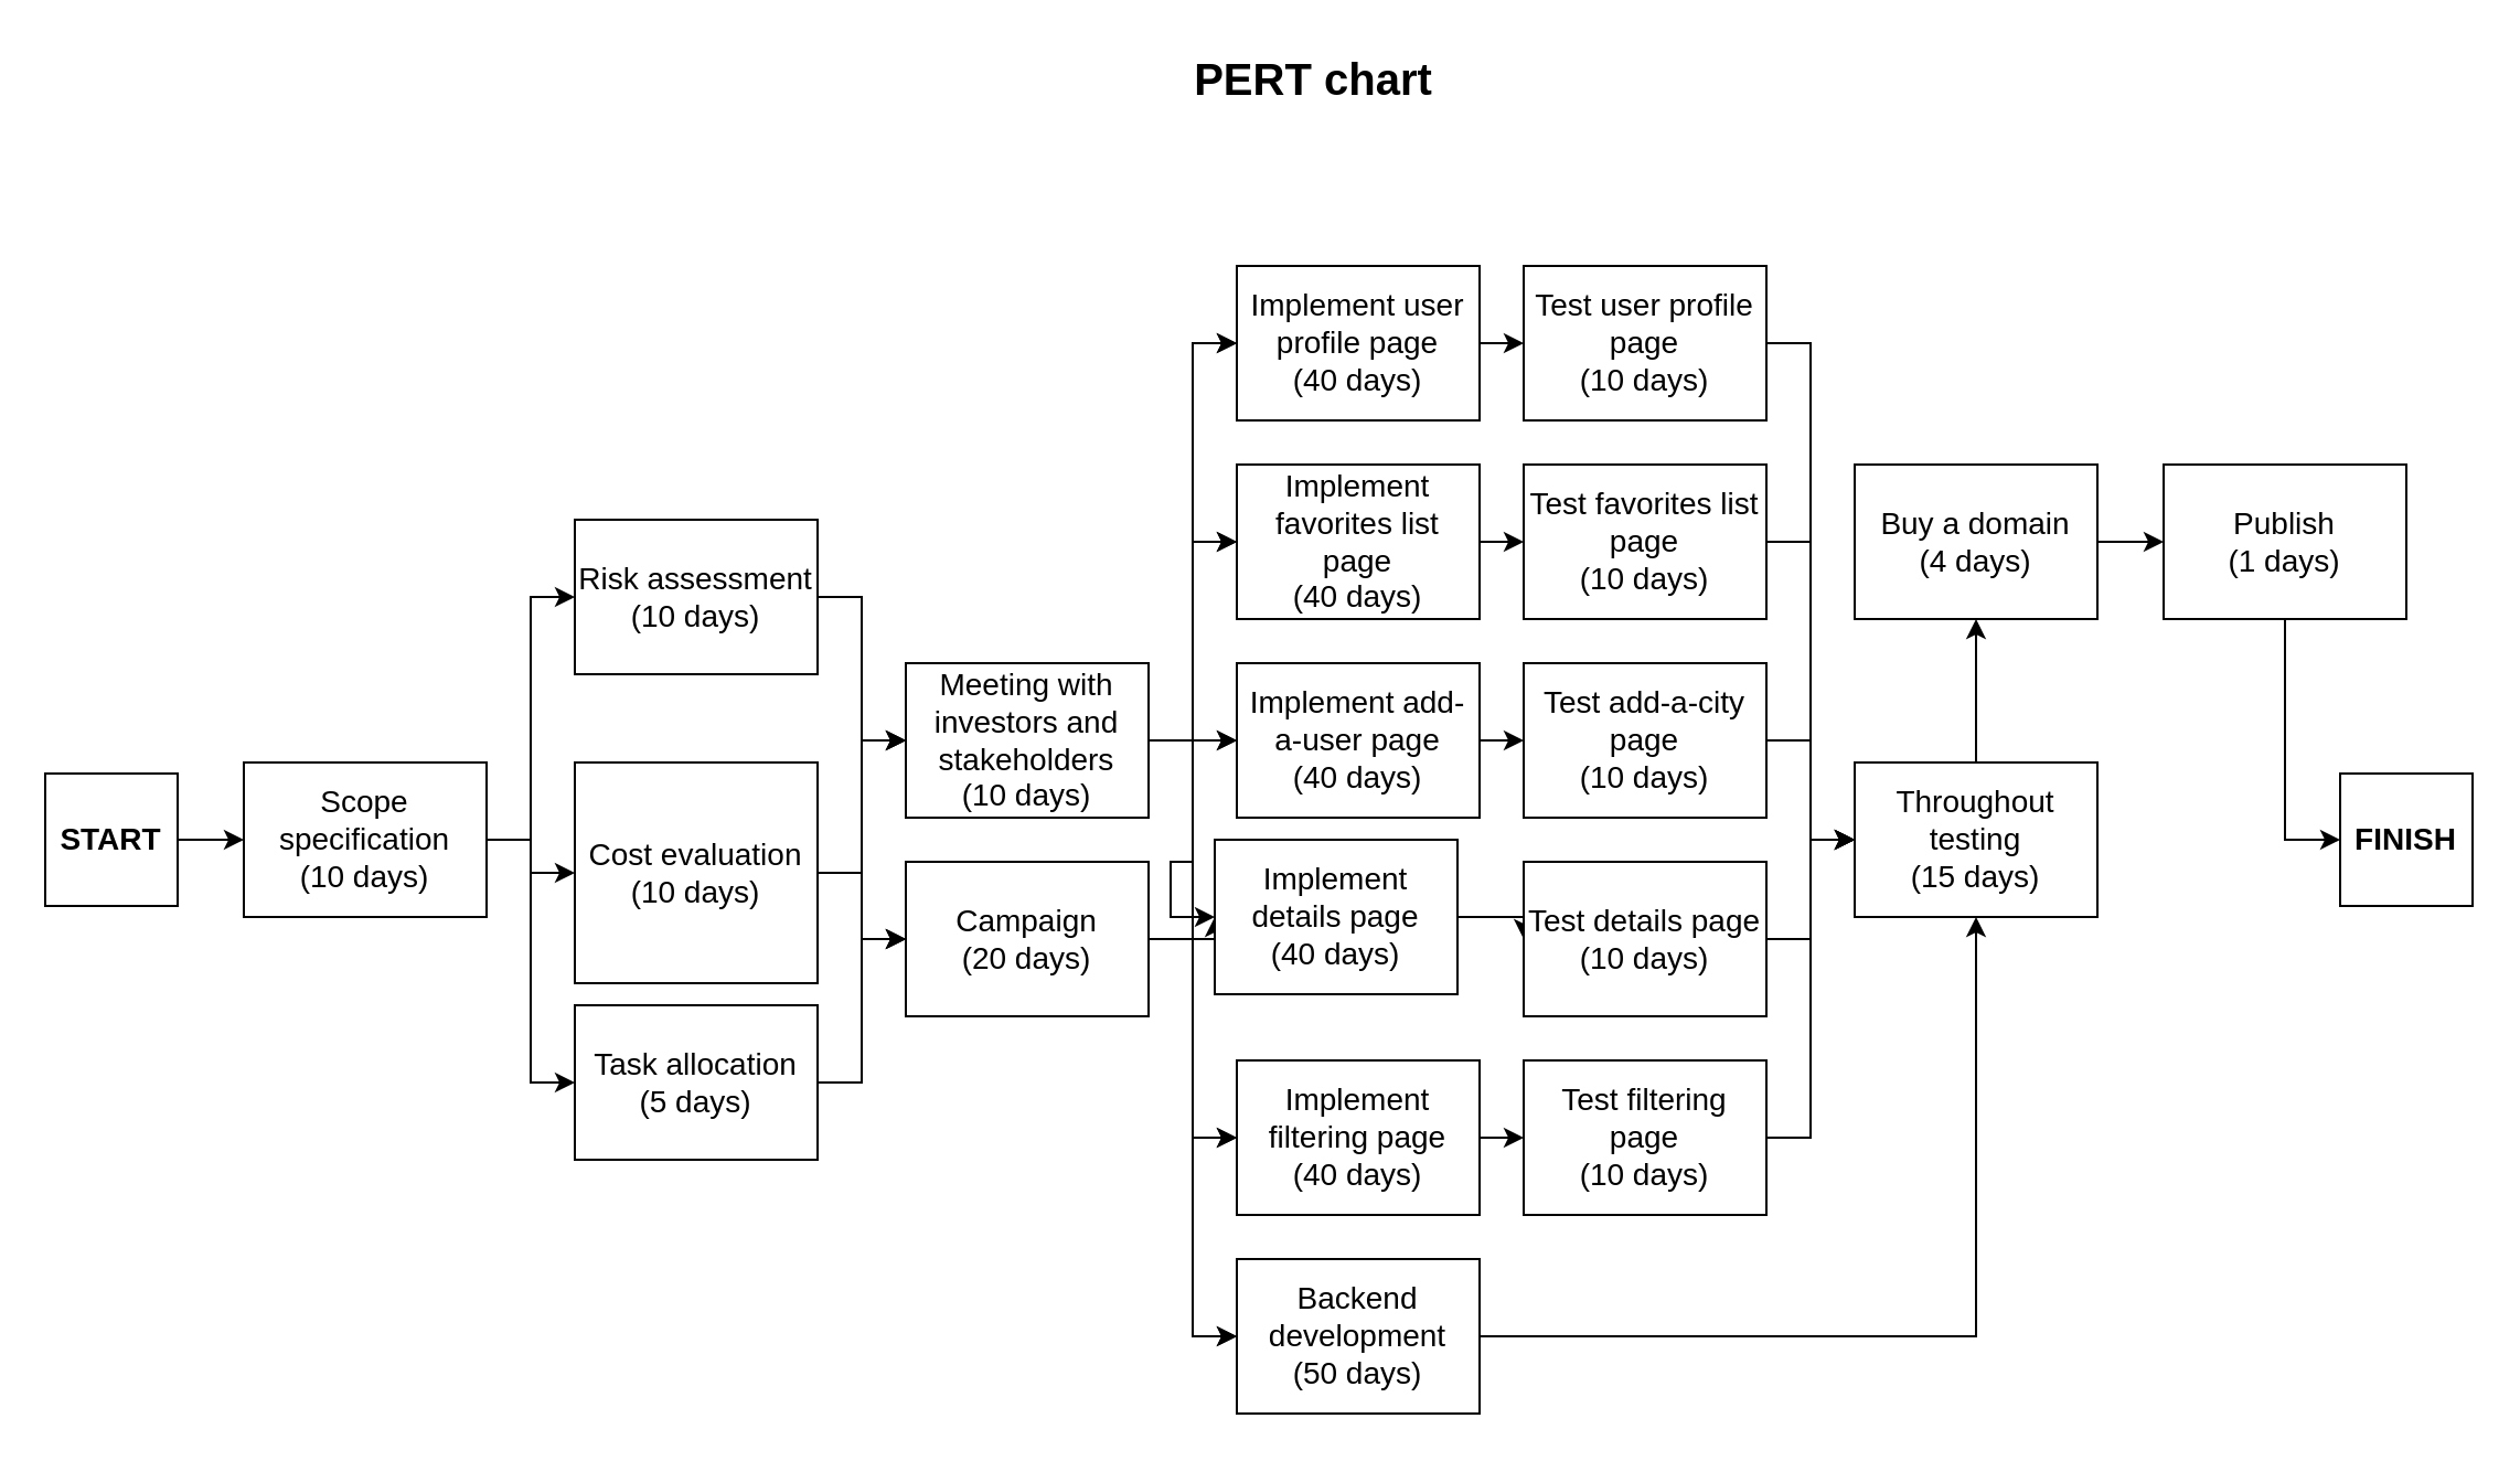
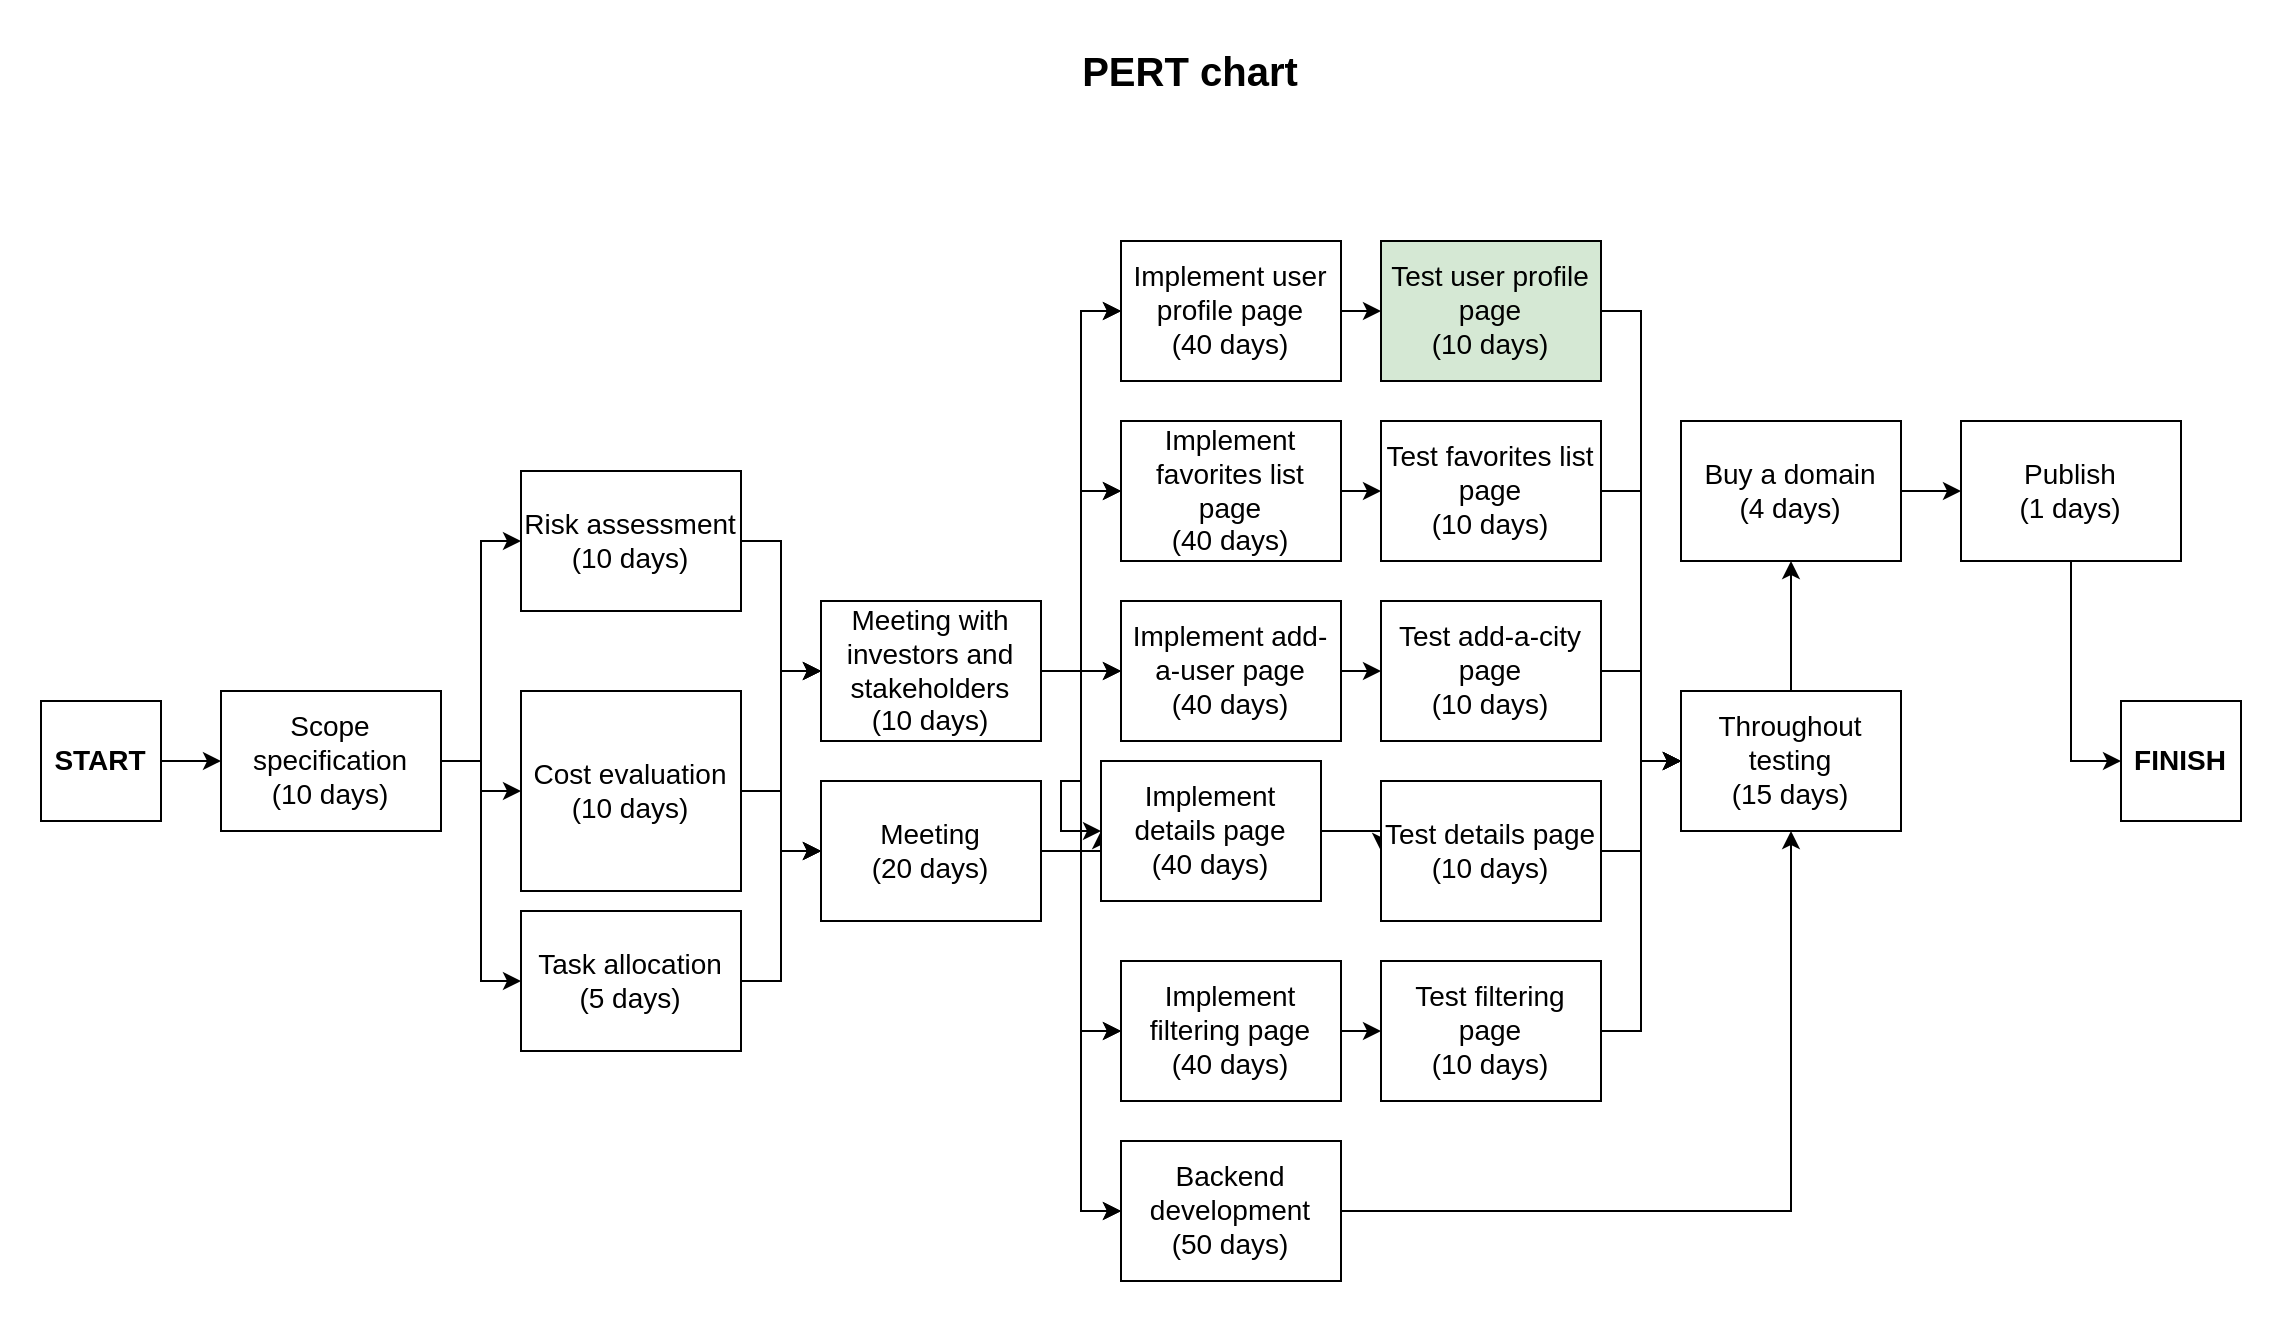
- <mxCell id="45" value="&lt;span style=&quot;font-size: 14px;&quot;&gt;Test user profile page&lt;/span&gt;&lt;br&gt;&lt;span style=&quot;font-size: 14px;&quot;&gt;(10 days)&lt;/span&gt;" style="rounded=0;whiteSpace=wrap;html=1;" vertex="1" parent="1"><mxGeometry x="690" y="120" width="110" height="70" as="geometry" /></mxCell>
+ <mxCell id="45" value="&lt;span style=&quot;font-size: 14px;&quot;&gt;Test user profile page&lt;/span&gt;&lt;br&gt;&lt;span style=&quot;font-size: 14px;&quot;&gt;(10 days)&lt;/span&gt;" style="rounded=0;whiteSpace=wrap;html=1;fillColor=#d5e8d4;" vertex="1" parent="1"><mxGeometry x="690" y="120" width="110" height="70" as="geometry" /></mxCell>
- <mxCell id="31" value="&lt;span style=&quot;font-size: 14px;&quot;&gt;Campaign&lt;br&gt;(20 days)&lt;br&gt;&lt;/span&gt;" style="rounded=0;whiteSpace=wrap;html=1;" vertex="1" parent="1"><mxGeometry x="410" y="390" width="110" height="70" as="geometry" /></mxCell>
+ <mxCell id="31" value="&lt;span style=&quot;font-size: 14px;&quot;&gt;Meeting&lt;br&gt;(20 days)&lt;br&gt;&lt;/span&gt;" style="rounded=0;whiteSpace=wrap;html=1;" vertex="1" parent="1"><mxGeometry x="410" y="390" width="110" height="70" as="geometry" /></mxCell>
